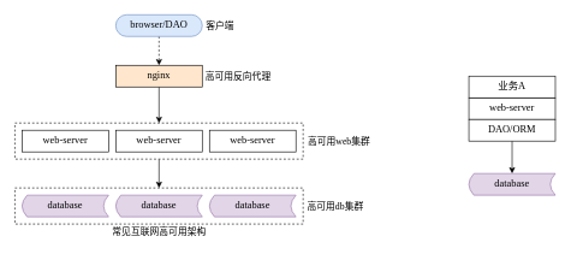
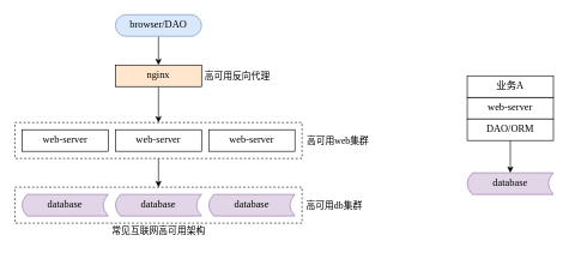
- <mxCell id="15" value="客户端" style="text;html=1;strokeColor=none;fillColor=none;align=center;verticalAlign=middle;whiteSpace=wrap;rounded=0;dashed=1;fontFamily=Verdana;fontSize=13;" vertex="1" parent="1"><mxGeometry x="280" y="25" width="50" height="20" as="geometry" /></mxCell>
- <mxCell id="5" style="edgeStyle=orthogonalEdgeStyle;rounded=0;orthogonalLoop=1;jettySize=auto;html=1;exitX=0.5;exitY=1;exitDx=0;exitDy=0;fontFamily=Verdana;fontSize=14;dashed=1;" edge="1" parent="1" source="6" target="8"><mxGeometry relative="1" as="geometry" /></mxCell>
+ <mxCell id="5" style="edgeStyle=orthogonalEdgeStyle;rounded=0;orthogonalLoop=1;jettySize=auto;html=1;exitX=0.5;exitY=1;exitDx=0;exitDy=0;fontFamily=Verdana;fontSize=14;" edge="1" parent="1" source="6" target="8"><mxGeometry relative="1" as="geometry" /></mxCell>
